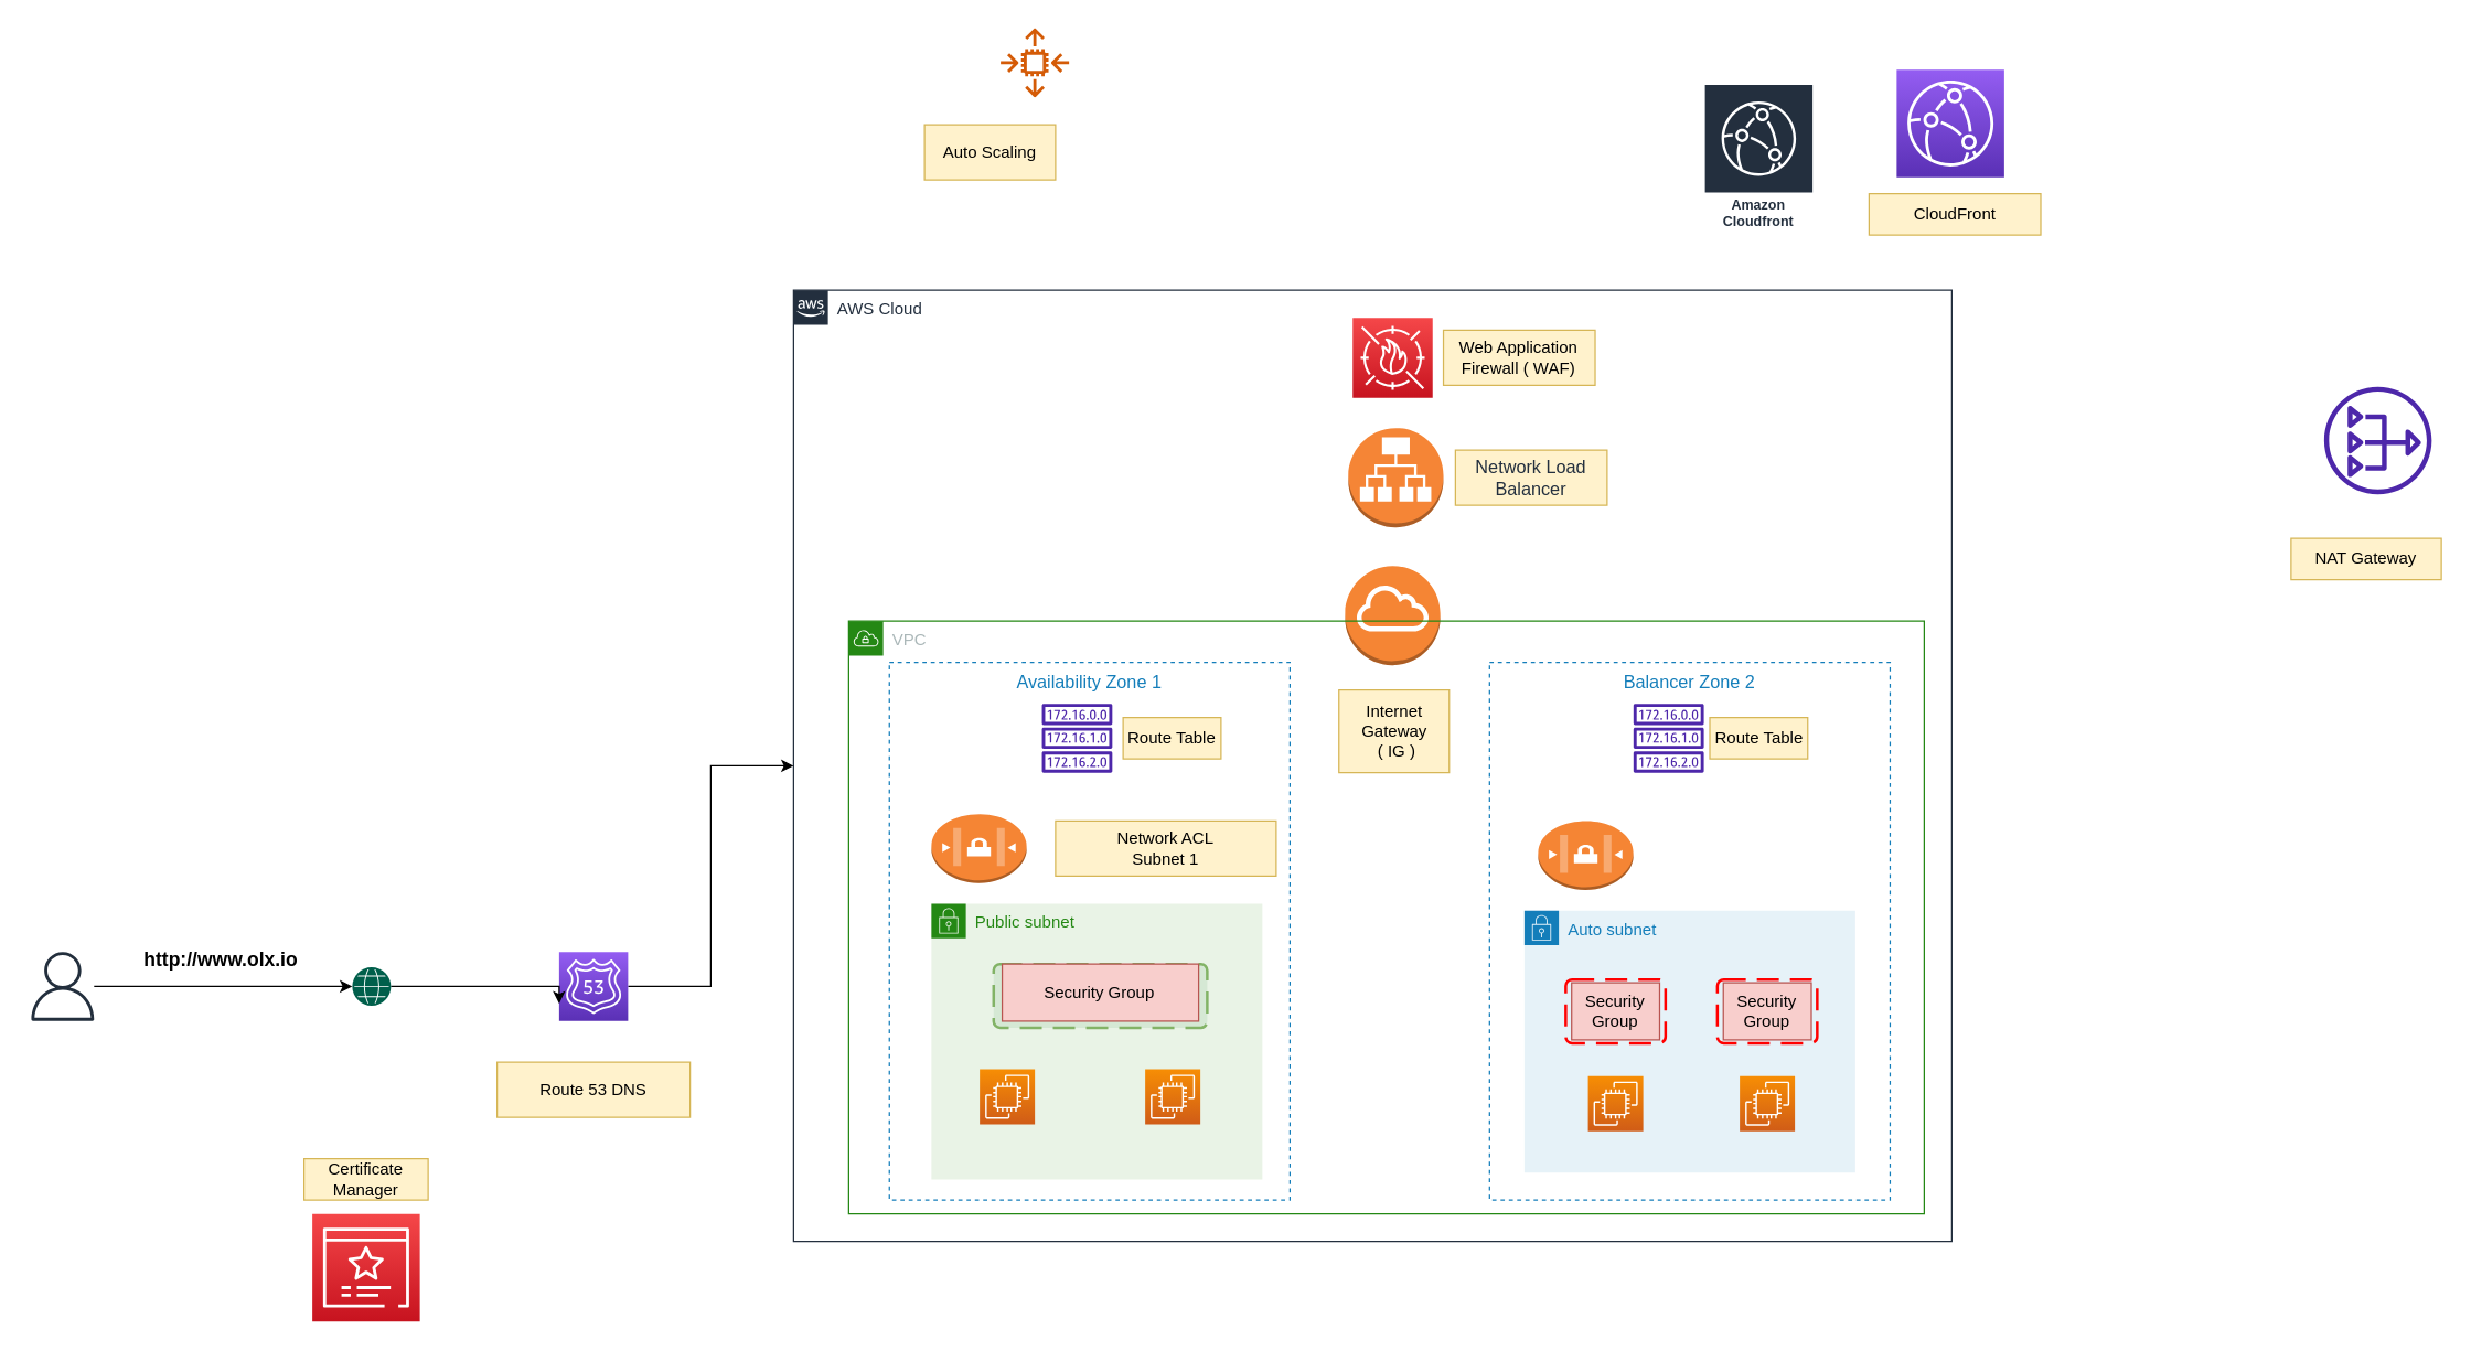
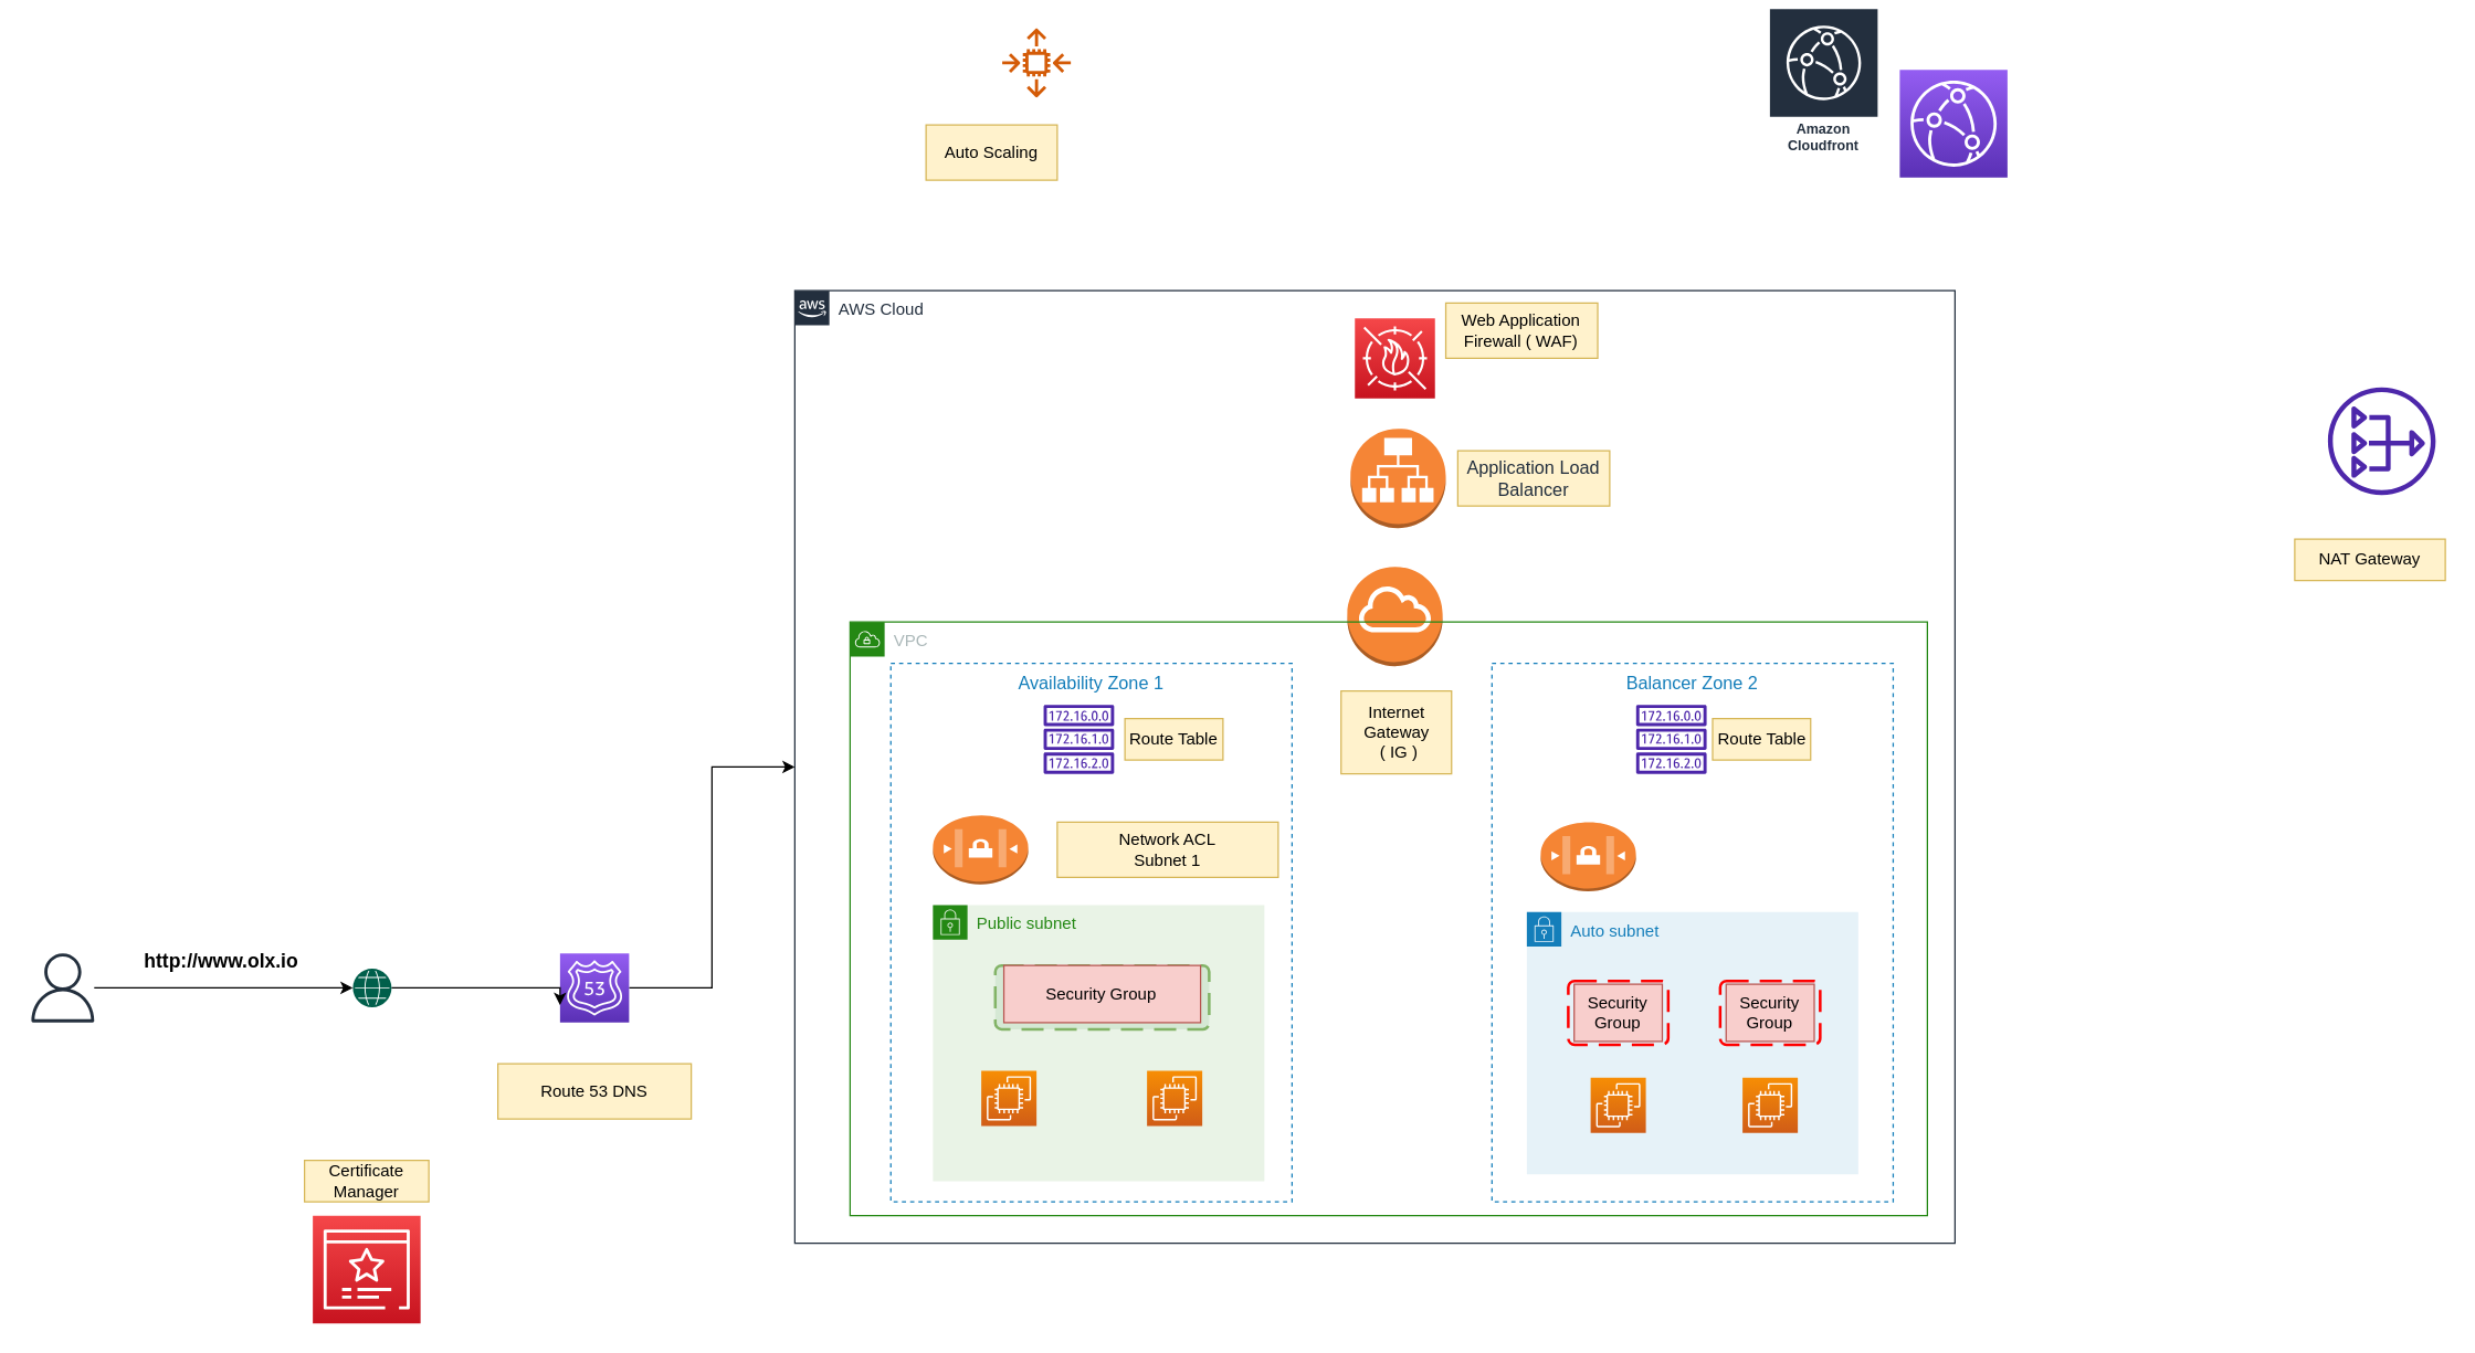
- <mxCell id="44" value="Amazon Cloudfront" style="sketch=0;outlineConnect=0;fontColor=#232F3E;gradientColor=none;strokeColor=#ffffff;fillColor=#232F3E;dashed=0;verticalLabelPosition=middle;verticalAlign=bottom;align=center;html=1;whiteSpace=wrap;fontSize=10;fontStyle=1;spacing=3;shape=mxgraph.aws4.productIcon;prIcon=mxgraph.aws4.cloudfront;" parent="1" vertex="1"><mxGeometry x="1235" y="60" width="80" height="110" as="geometry" /></mxCell>
+ <mxCell id="44" value="Amazon Cloudfront" style="sketch=0;outlineConnect=0;fontColor=#232F3E;gradientColor=none;strokeColor=#ffffff;fillColor=#232F3E;dashed=0;verticalLabelPosition=middle;verticalAlign=bottom;align=center;html=1;whiteSpace=wrap;fontSize=10;fontStyle=1;spacing=3;shape=mxgraph.aws4.productIcon;prIcon=mxgraph.aws4.cloudfront;" parent="1" vertex="1"><mxGeometry x="1280" y="5" width="80" height="110" as="geometry" /></mxCell>
- <mxCell id="46" value="CloudFront&lt;br&gt;" style="text;html=1;strokeColor=#d6b656;fillColor=#fff2cc;align=center;verticalAlign=middle;whiteSpace=wrap;rounded=0;" parent="1" vertex="1"><mxGeometry x="1355" y="140" width="124.5" height="30" as="geometry" /></mxCell>
- <mxCell id="29" value="Web Application Firewall ( WAF)" style="text;html=1;strokeColor=#d6b656;fillColor=#fff2cc;align=center;verticalAlign=middle;whiteSpace=wrap;rounded=0;" parent="4" vertex="1"><mxGeometry x="471.32" y="29" width="110" height="40" as="geometry" /></mxCell>
+ <mxCell id="29" value="Web Application Firewall ( WAF)" style="text;html=1;strokeColor=#d6b656;fillColor=#fff2cc;align=center;verticalAlign=middle;whiteSpace=wrap;rounded=0;" parent="4" vertex="1"><mxGeometry x="471.32" y="9" width="110" height="40" as="geometry" /></mxCell>
- <mxCell id="31" value="&lt;span style=&quot;color: rgb(35 , 47 , 62)&quot;&gt;&lt;font style=&quot;font-size: 13px&quot;&gt;Network Load Balancer&lt;/font&gt;&lt;/span&gt;" style="text;html=1;strokeColor=#d6b656;fillColor=#fff2cc;align=center;verticalAlign=middle;whiteSpace=wrap;rounded=0;" parent="4" vertex="1"><mxGeometry x="480.0" y="116" width="110" height="40" as="geometry" /></mxCell>
+ <mxCell id="31" value="&lt;span style=&quot;color: rgb(35 , 47 , 62)&quot;&gt;&lt;font style=&quot;font-size: 13px&quot;&gt;Application Load Balancer&lt;/font&gt;&lt;/span&gt;" style="text;html=1;strokeColor=#d6b656;fillColor=#fff2cc;align=center;verticalAlign=middle;whiteSpace=wrap;rounded=0;" parent="4" vertex="1"><mxGeometry x="480.0" y="116" width="110" height="40" as="geometry" /></mxCell>
